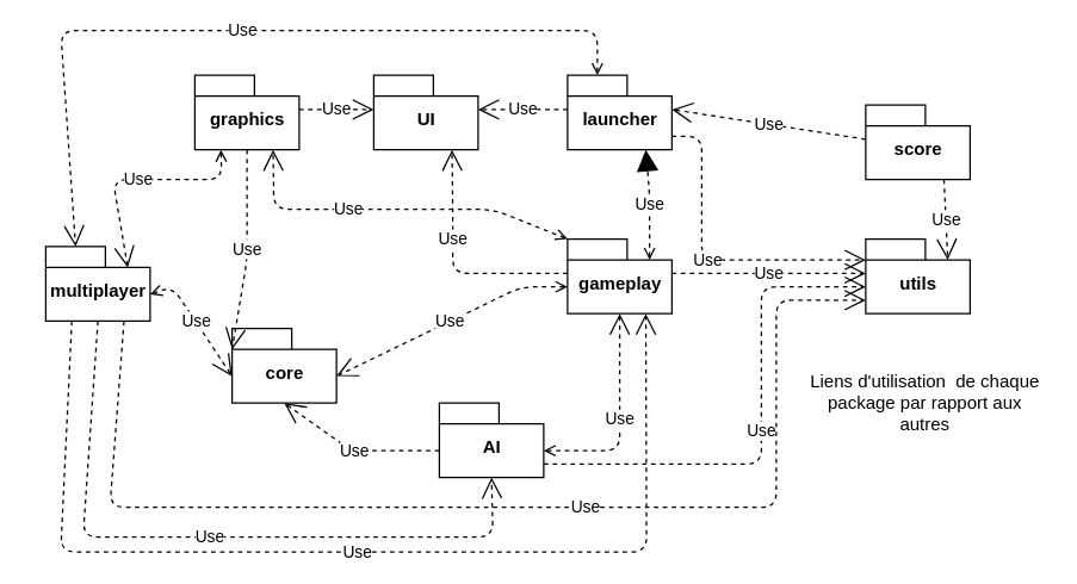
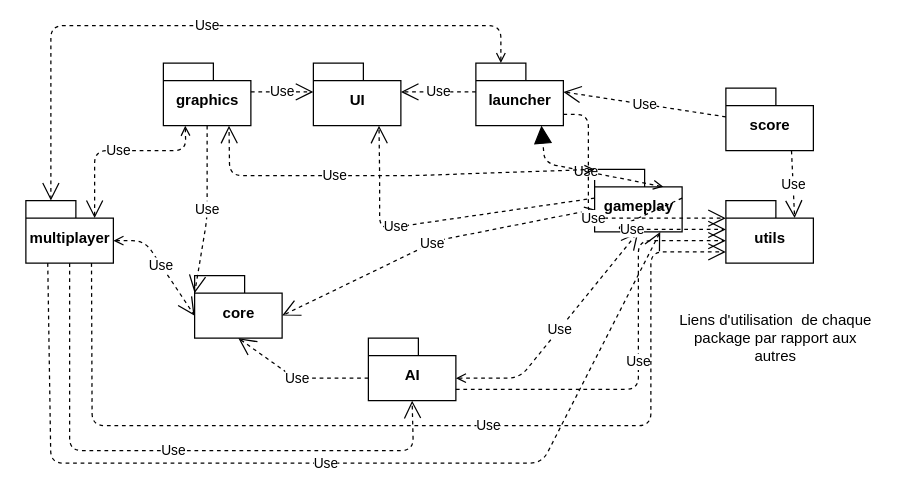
- <mxCell id="8" value="gameplay" style="shape=folder;fontStyle=1;spacingTop=10;tabWidth=40;tabHeight=14;tabPosition=left;html=1;" vertex="1" parent="1"><mxGeometry x="380" y="160" width="70" height="50" as="geometry" /></mxCell>
+ <mxCell id="8" value="gameplay" style="shape=folder;fontStyle=1;spacingTop=10;tabWidth=40;tabHeight=14;tabPosition=left;html=1;" vertex="1" parent="1"><mxGeometry x="475" y="135" width="70" height="50" as="geometry" /></mxCell>
- <mxCell id="6" value="multiplayer" style="shape=folder;fontStyle=1;spacingTop=10;tabWidth=40;tabHeight=14;tabPosition=left;html=1;" vertex="1" parent="1"><mxGeometry x="30" y="165" width="70" height="50" as="geometry" /></mxCell>
+ <mxCell id="6" value="multiplayer" style="shape=folder;fontStyle=1;spacingTop=10;tabWidth=40;tabHeight=14;tabPosition=left;html=1;" vertex="1" parent="1"><mxGeometry x="20" y="160" width="70" height="50" as="geometry" /></mxCell>
